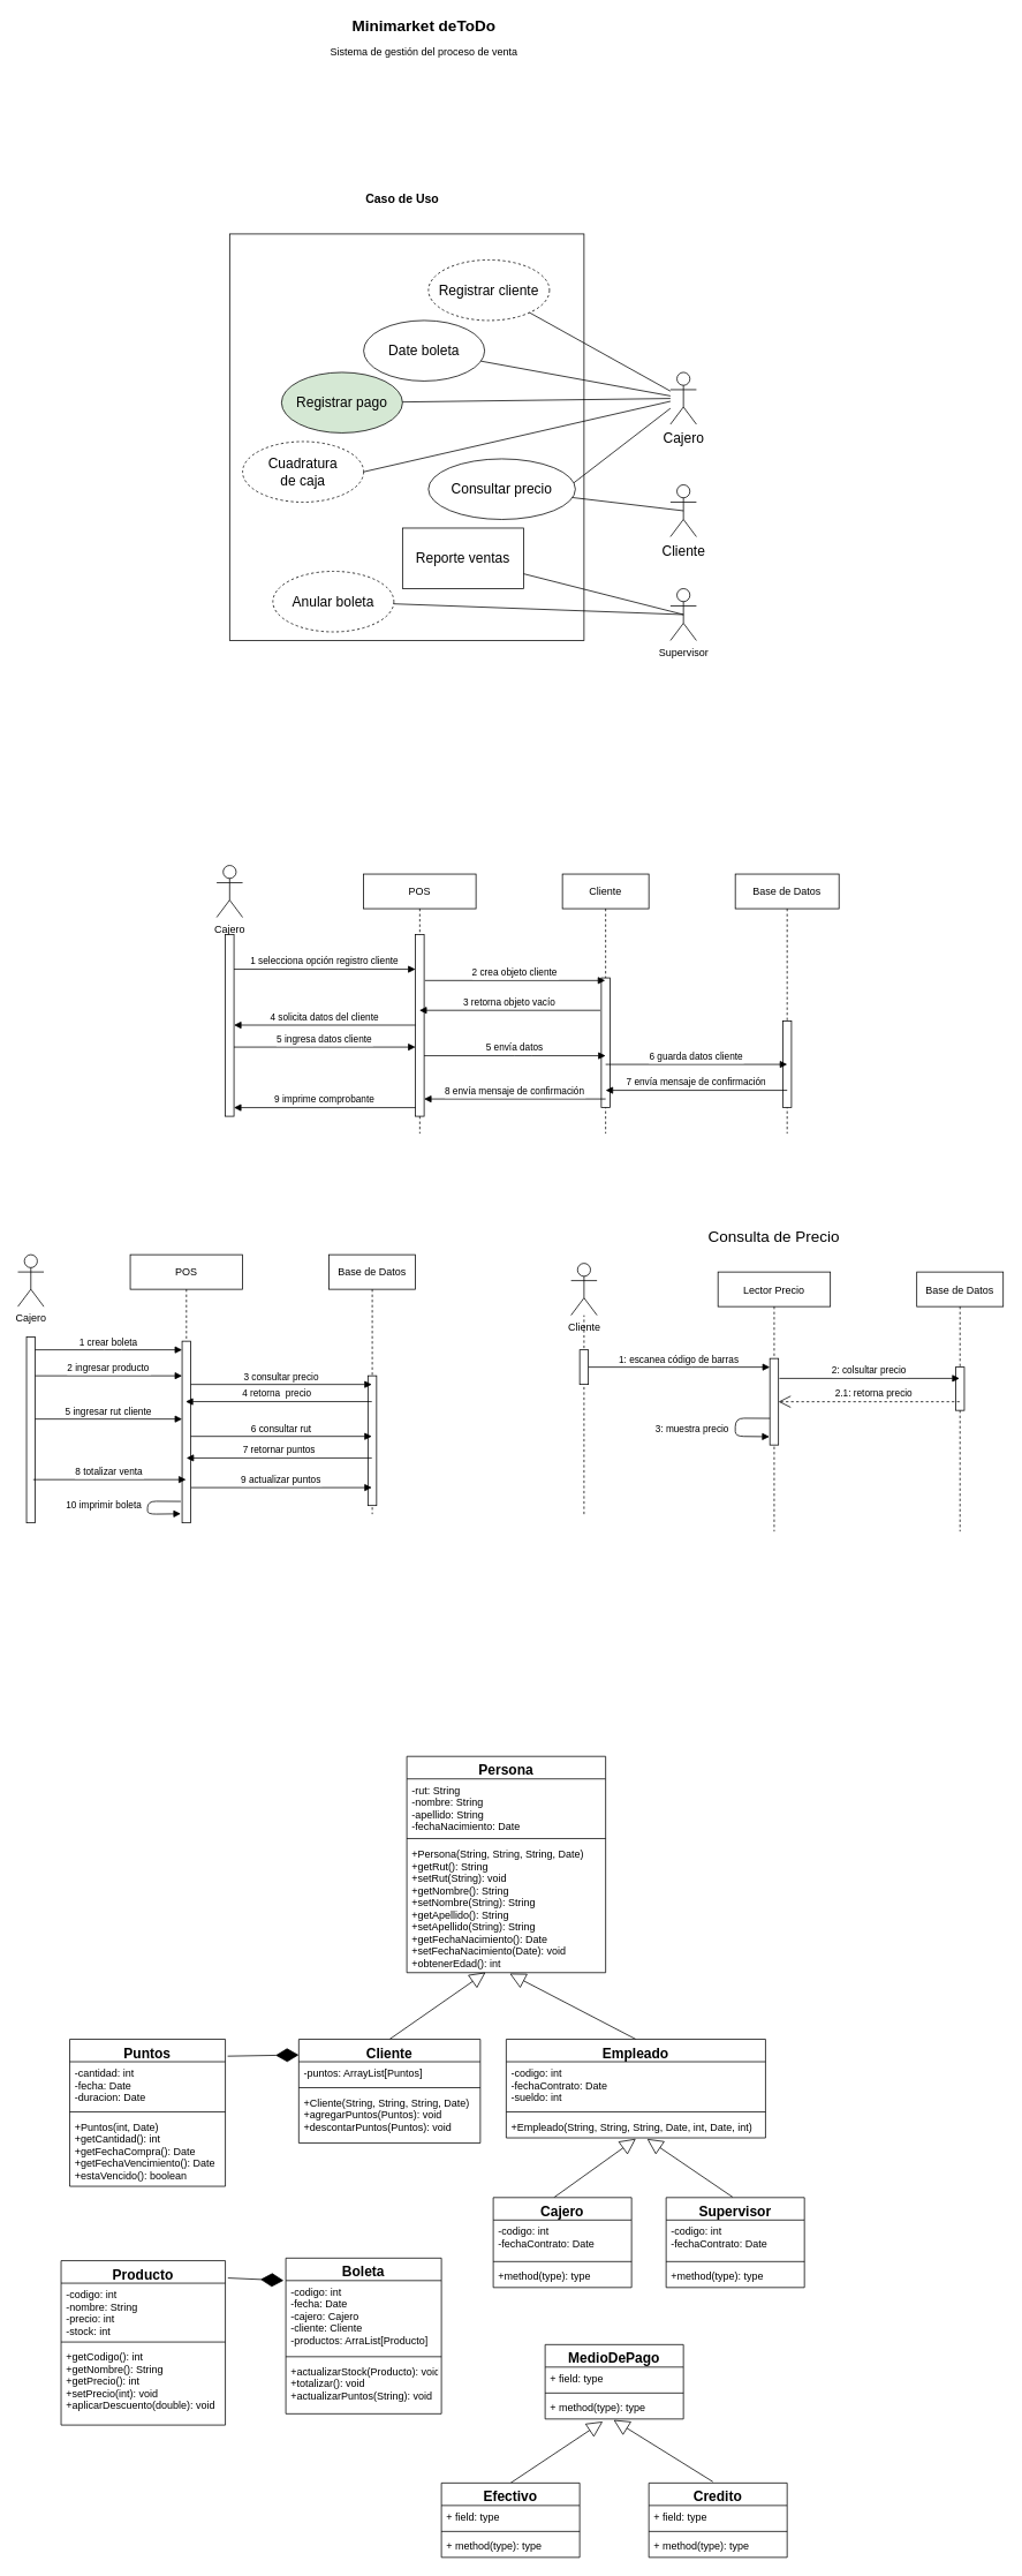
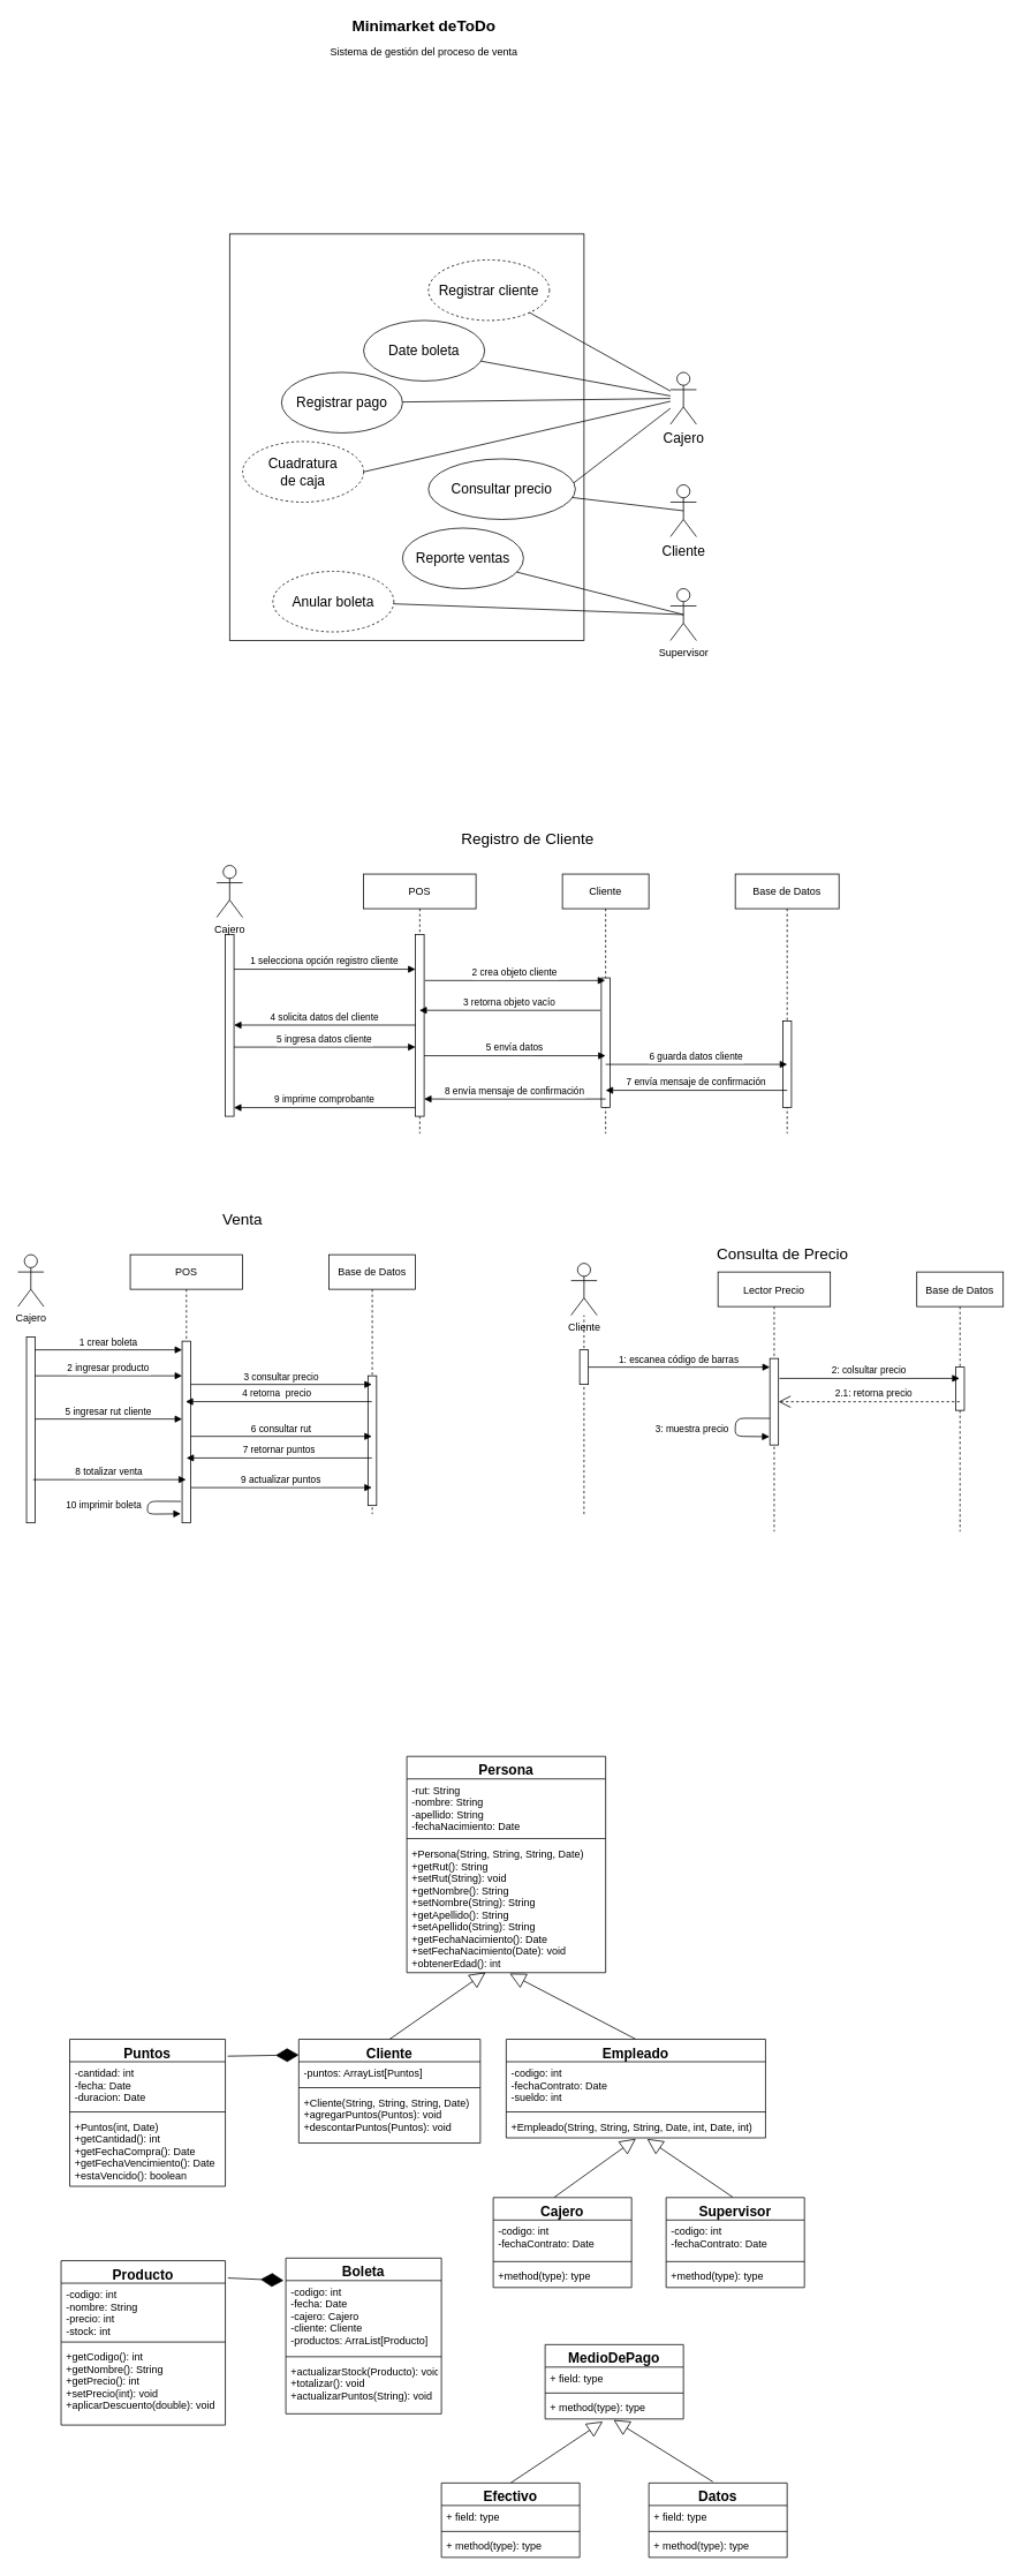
- <mxCell id="32" value="Caso de Uso" style="text;html=1;strokeColor=none;fillColor=none;align=center;verticalAlign=middle;whiteSpace=wrap;rounded=0;fontStyle=1;fontSize=14;" parent="1" vertex="1"><mxGeometry x="405" y="220" width="120" height="20" as="geometry" /></mxCell>
- <mxCell id="28" value="Registrar pago" style="ellipse;whiteSpace=wrap;html=1;fontSize=16;fillColor=#d5e8d4;" parent="1" vertex="1"><mxGeometry x="325" y="430" width="140" height="70" as="geometry" /></mxCell>
+ <mxCell id="28" value="Registrar pago" style="ellipse;whiteSpace=wrap;html=1;fontSize=16;" parent="1" vertex="1"><mxGeometry x="325" y="430" width="140" height="70" as="geometry" /></mxCell>
- <mxCell id="78" value="Reporte ventas" style="whiteSpace=wrap;html=1;fontSize=16;rounded=0;" parent="1" vertex="1"><mxGeometry x="465" y="610" width="140" height="70" as="geometry" /></mxCell>
+ <mxCell id="78" value="Reporte ventas" style="ellipse;whiteSpace=wrap;html=1;fontSize=16;" parent="1" vertex="1"><mxGeometry x="465" y="610" width="140" height="70" as="geometry" /></mxCell>
+ <mxCell id="33" value="Registro de Cliente" style="text;html=1;strokeColor=none;fillColor=none;align=center;verticalAlign=middle;whiteSpace=wrap;rounded=0;fontSize=18;" parent="1" vertex="1"><mxGeometry x="520" y="960" width="180" height="20" as="geometry" /></mxCell>
+ <mxCell id="98" value="Venta" style="text;html=1;strokeColor=none;fillColor=none;align=center;verticalAlign=middle;whiteSpace=wrap;rounded=0;fontSize=18;" parent="1" vertex="1"><mxGeometry x="190" y="1400" width="180" height="20" as="geometry" /></mxCell>
- <mxCell id="92" value="Consulta de Precio" style="text;html=1;strokeColor=none;fillColor=none;align=center;verticalAlign=middle;whiteSpace=wrap;rounded=0;fontSize=18;" parent="1" vertex="1"><mxGeometry x="805" y="1420" width="180" height="20" as="geometry" /></mxCell>
+ <mxCell id="92" value="Consulta de Precio" style="text;html=1;strokeColor=none;fillColor=none;align=center;verticalAlign=middle;whiteSpace=wrap;rounded=0;fontSize=18;" parent="1" vertex="1"><mxGeometry x="815" y="1440" width="180" height="20" as="geometry" /></mxCell>
- <mxCell id="106" value="Credito" style="swimlane;fontStyle=1;align=center;verticalAlign=top;childLayout=stackLayout;horizontal=1;startSize=26;horizontalStack=0;resizeParent=1;resizeParentMax=0;resizeLast=0;collapsible=1;marginBottom=0;fontSize=16;" parent="1" vertex="1"><mxGeometry x="750" y="2870" width="160" height="86" as="geometry" /></mxCell>
+ <mxCell id="106" value="Datos" style="swimlane;fontStyle=1;align=center;verticalAlign=top;childLayout=stackLayout;horizontal=1;startSize=26;horizontalStack=0;resizeParent=1;resizeParentMax=0;resizeLast=0;collapsible=1;marginBottom=0;fontSize=16;" parent="1" vertex="1"><mxGeometry x="750" y="2870" width="160" height="86" as="geometry" /></mxCell>
